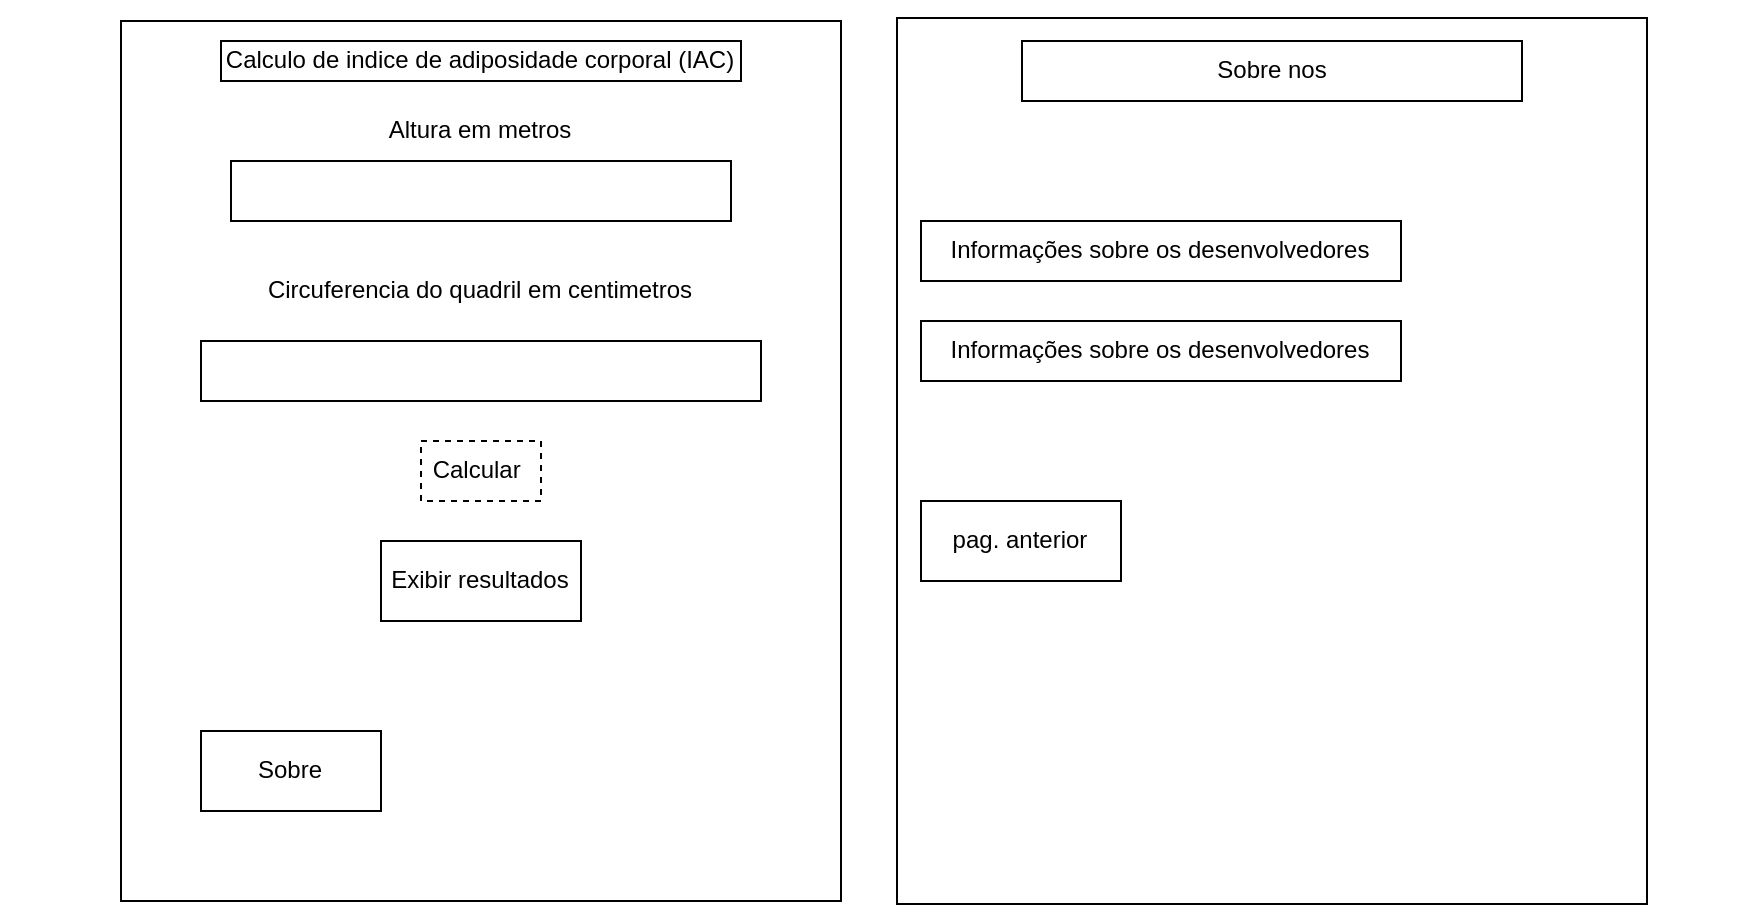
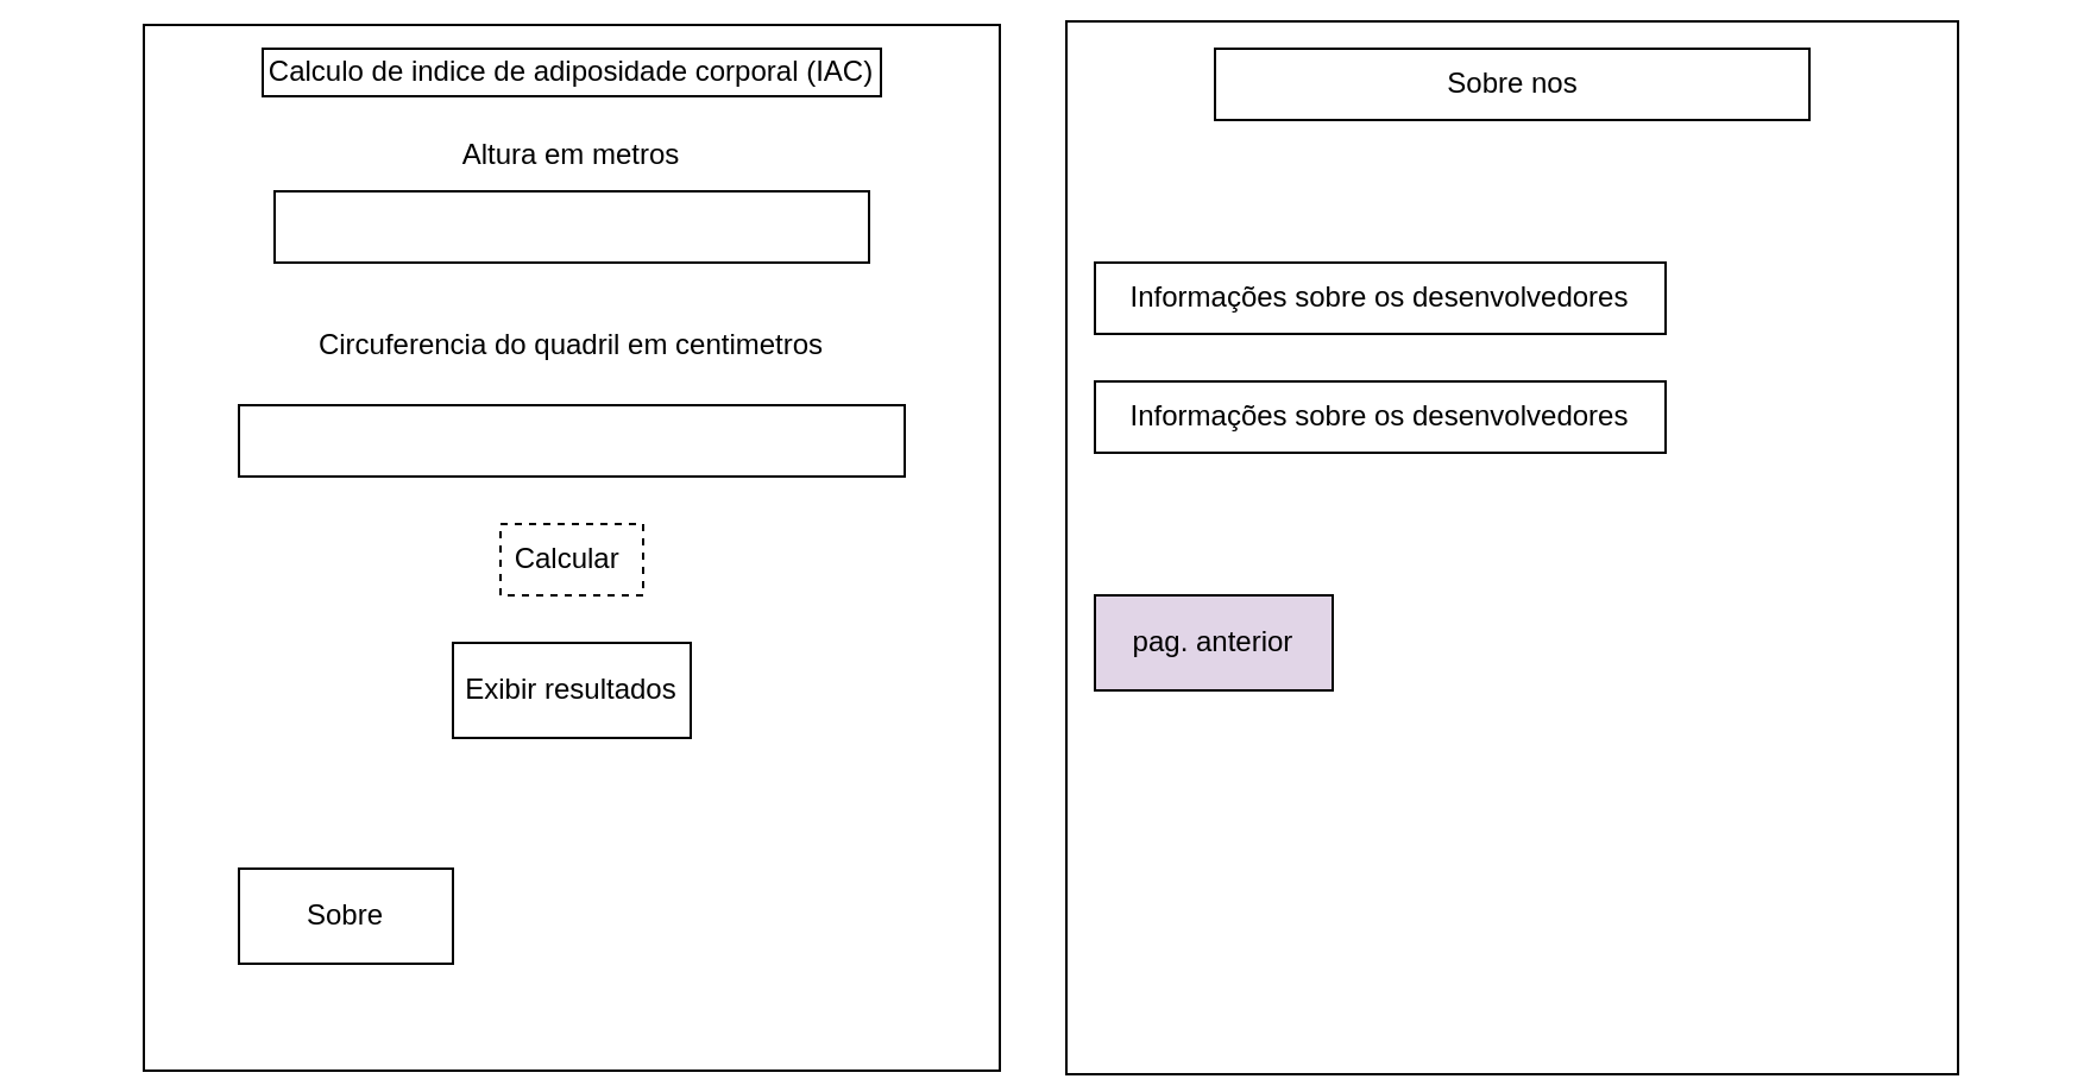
- <mxCell id="15" value="pag. anterior" style="rounded=0;whiteSpace=wrap;html=1;fontSize=12;" vertex="1" parent="1"><mxGeometry x="460" y="250" width="100" height="40" as="geometry" /></mxCell>
+ <mxCell id="15" value="pag. anterior" style="rounded=0;whiteSpace=wrap;html=1;fontSize=12;fillColor=#e1d5e7;" vertex="1" parent="1"><mxGeometry x="460" y="250" width="100" height="40" as="geometry" /></mxCell>
